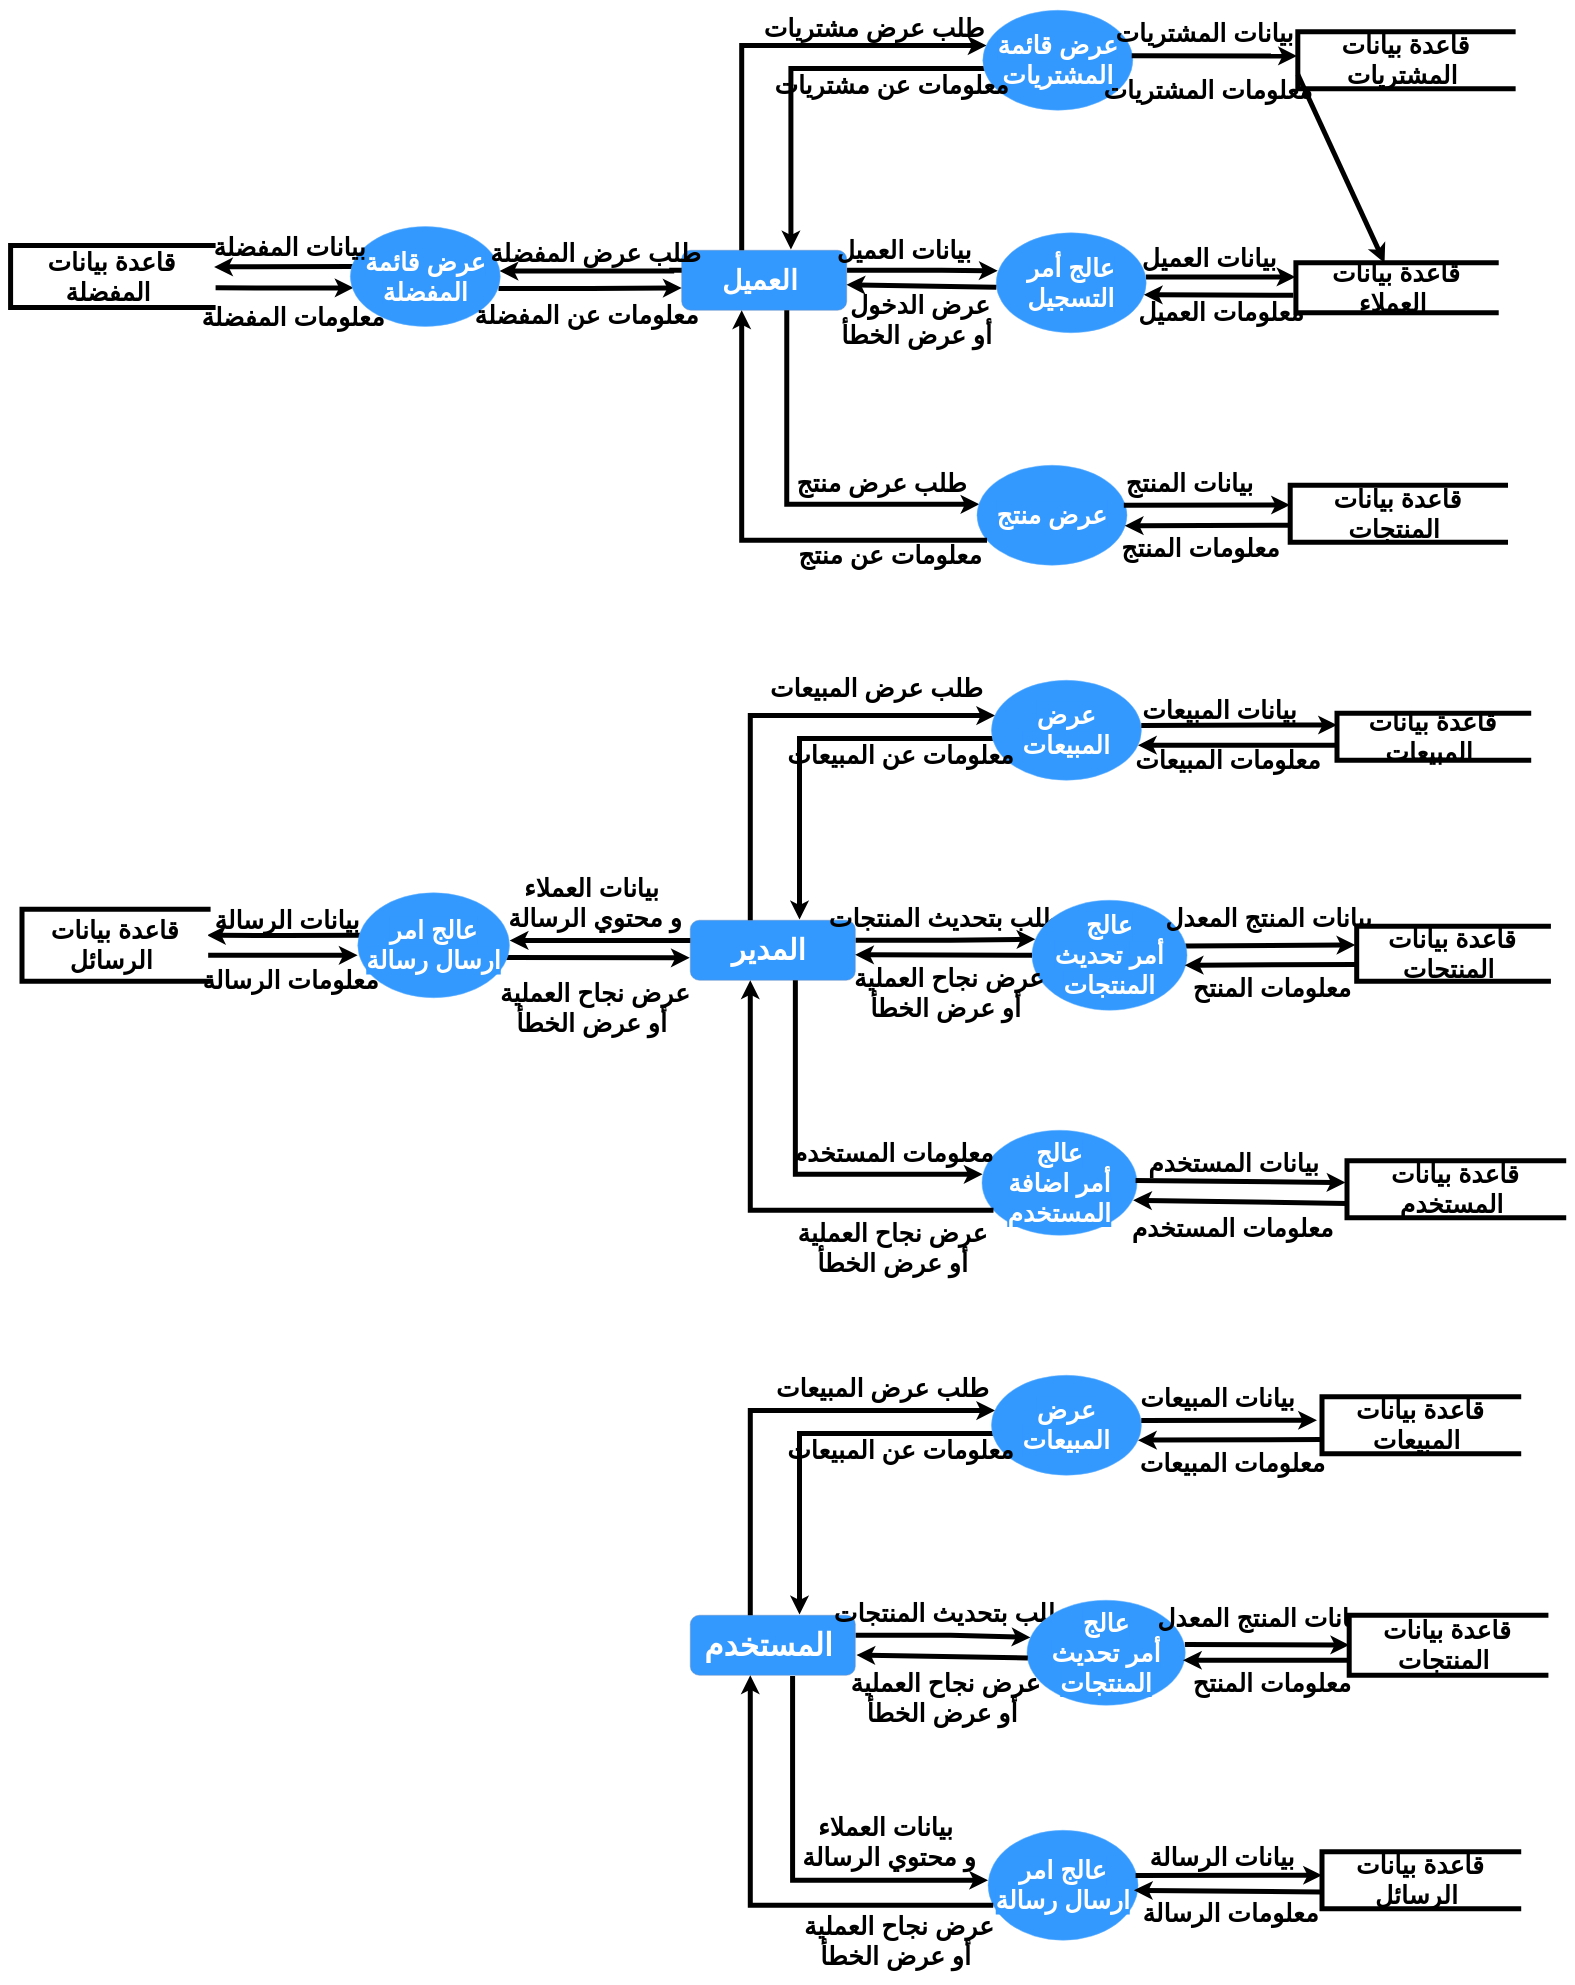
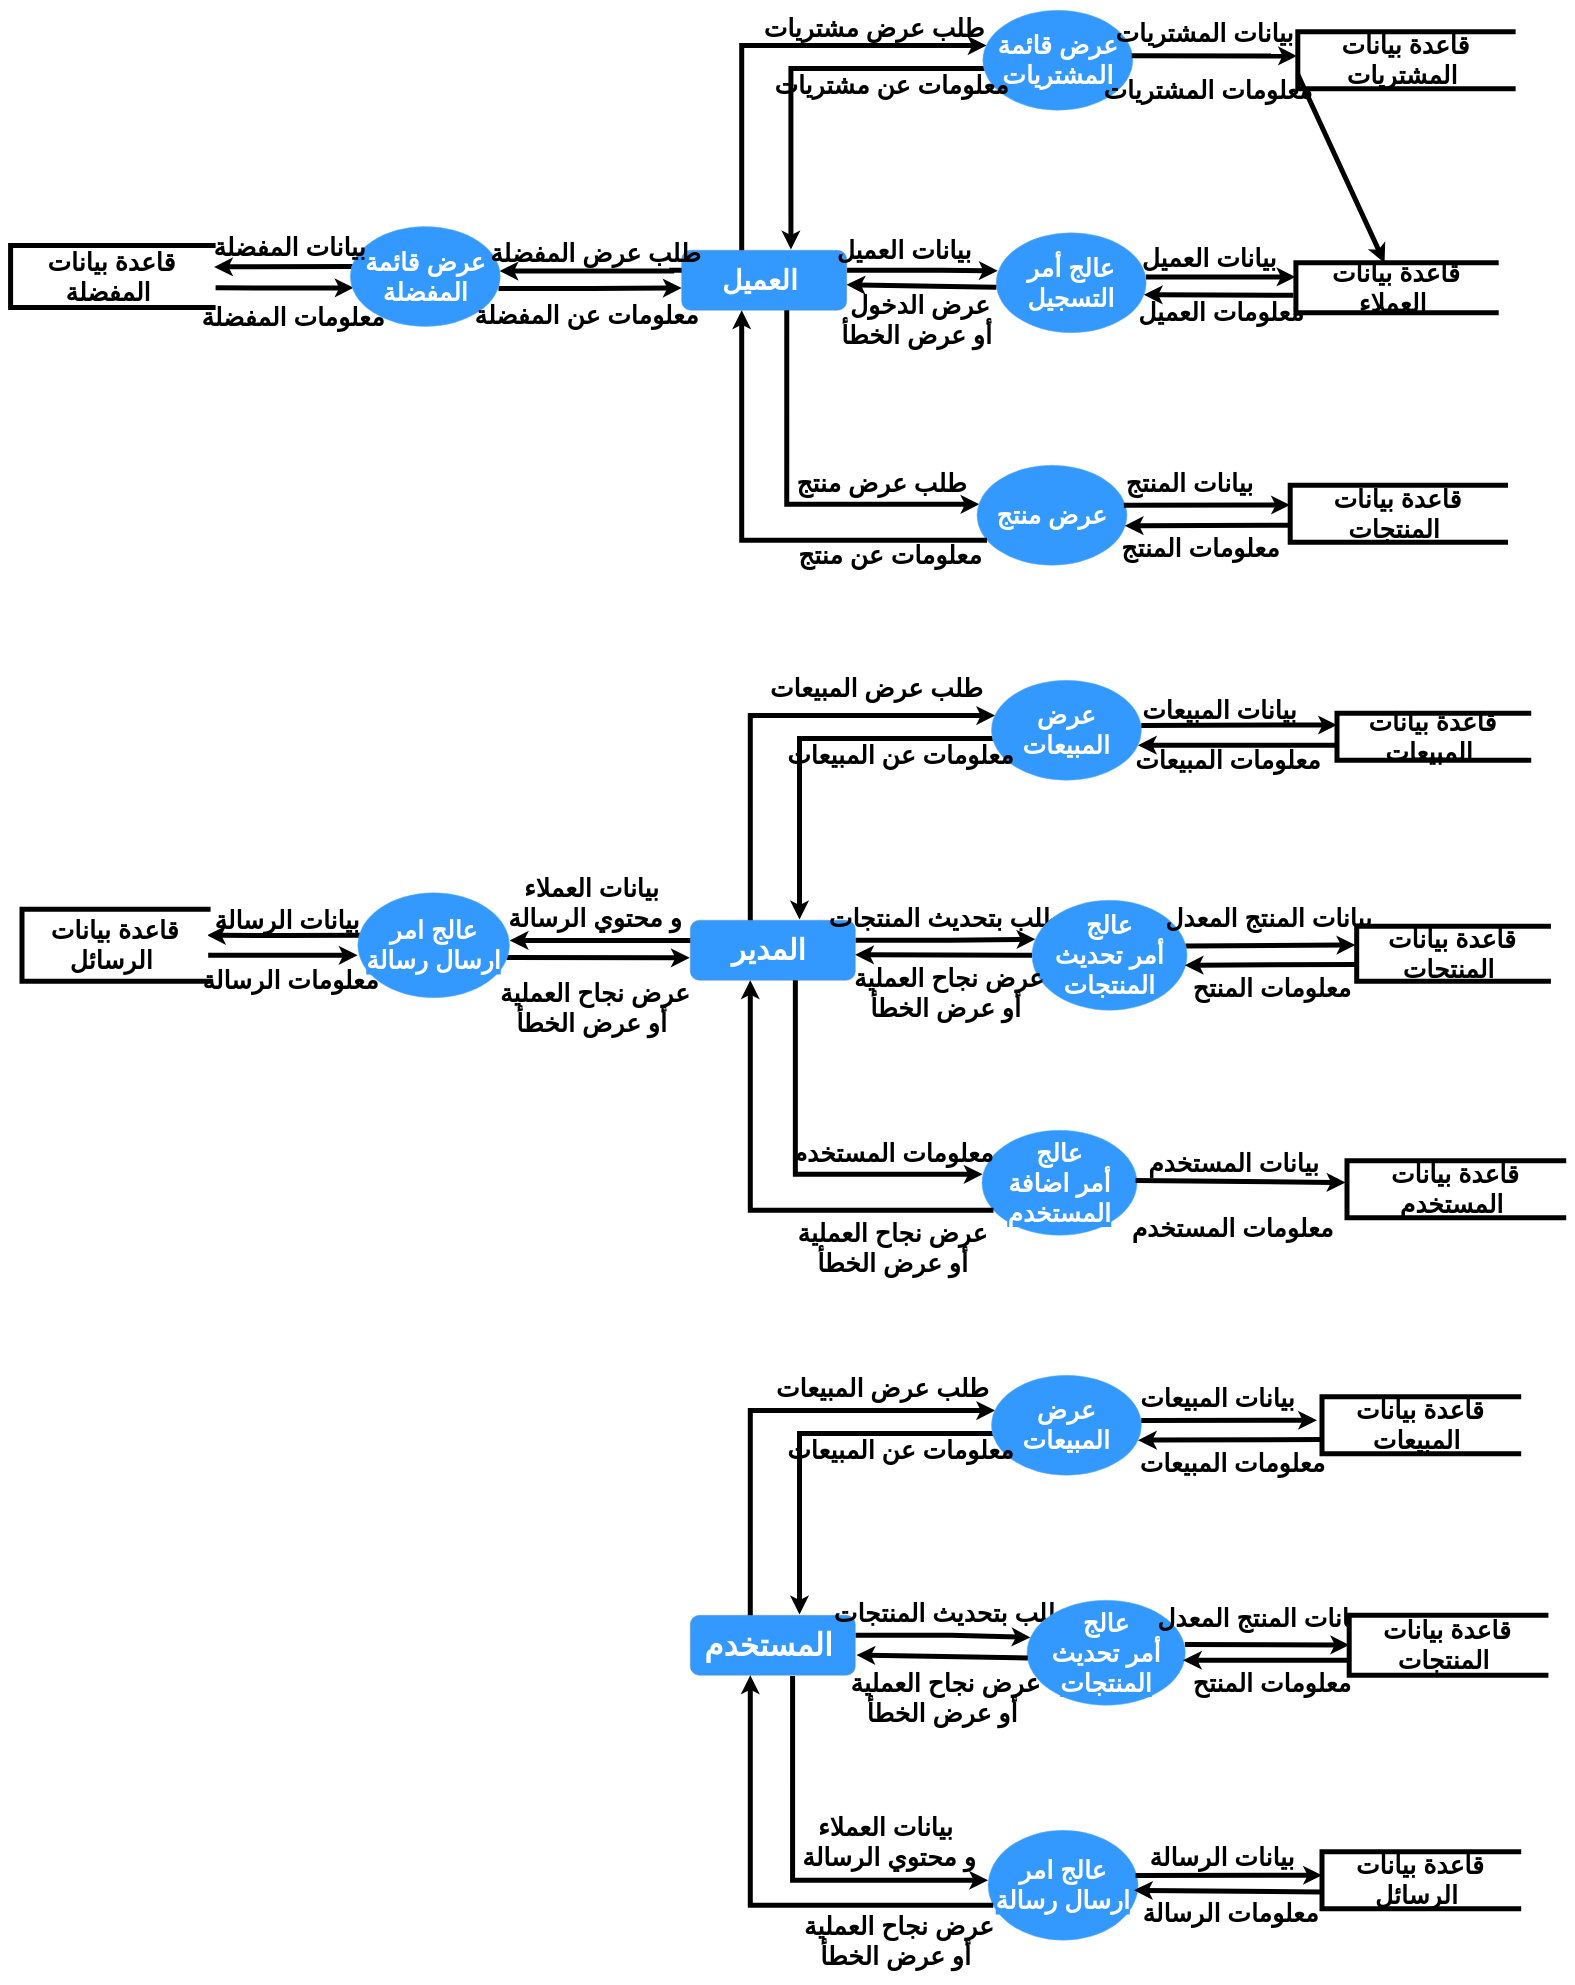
- <mxCell id="63" value="" style="endArrow=classic;html=1;rounded=0;strokeWidth=10;exitX=0;exitY=0.75;exitDx=0;exitDy=0;entryX=0.975;entryY=0.667;entryDx=0;entryDy=0;entryPerimeter=0;fontSize=50;" edge="1" parent="1" source="62" target="55"><mxGeometry width="50" height="50" relative="1" as="geometry"><mxPoint x="2556.83" y="2390.003" as="sourcePoint" /><mxPoint x="2266.83" y="2390.09" as="targetPoint" /></mxGeometry></mxCell>
